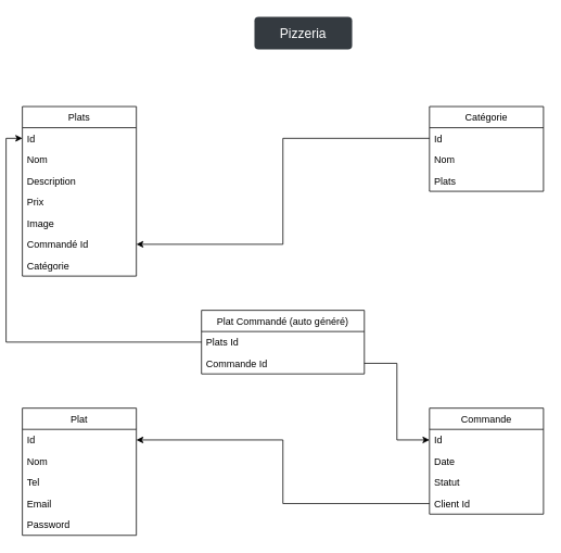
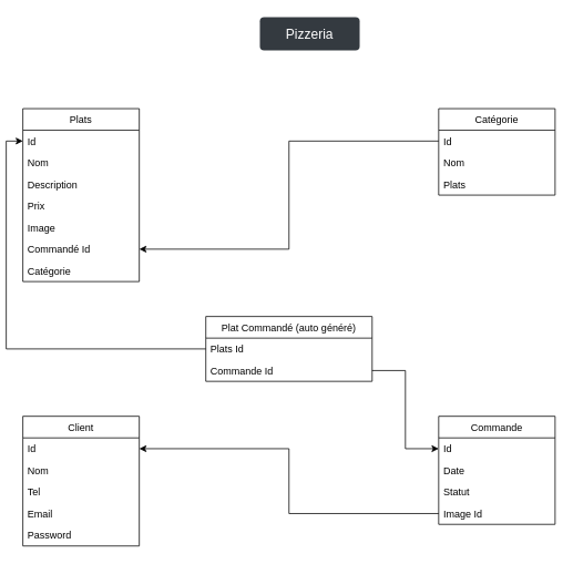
- <mxCell id="22" value="Plat" style="swimlane;fontStyle=0;childLayout=stackLayout;horizontal=1;startSize=26;fillColor=none;horizontalStack=0;resizeParent=1;resizeParentMax=0;resizeLast=0;collapsible=1;marginBottom=0;" vertex="1" parent="1"><mxGeometry x="20" y="500" width="140" height="156" as="geometry" /></mxCell>
+ <mxCell id="22" value="Client" style="swimlane;fontStyle=0;childLayout=stackLayout;horizontal=1;startSize=26;fillColor=none;horizontalStack=0;resizeParent=1;resizeParentMax=0;resizeLast=0;collapsible=1;marginBottom=0;" vertex="1" parent="1"><mxGeometry x="20" y="500" width="140" height="156" as="geometry" /></mxCell>
- <mxCell id="21" value="Client Id" style="text;strokeColor=none;fillColor=none;align=left;verticalAlign=top;spacingLeft=4;spacingRight=4;overflow=hidden;rotatable=0;points=[[0,0.5],[1,0.5]];portConstraint=eastwest;" vertex="1" parent="17"><mxGeometry y="104" width="140" height="26" as="geometry" /></mxCell>
+ <mxCell id="21" value="Image Id" style="text;strokeColor=none;fillColor=none;align=left;verticalAlign=top;spacingLeft=4;spacingRight=4;overflow=hidden;rotatable=0;points=[[0,0.5],[1,0.5]];portConstraint=eastwest;" vertex="1" parent="17"><mxGeometry y="104" width="140" height="26" as="geometry" /></mxCell>
